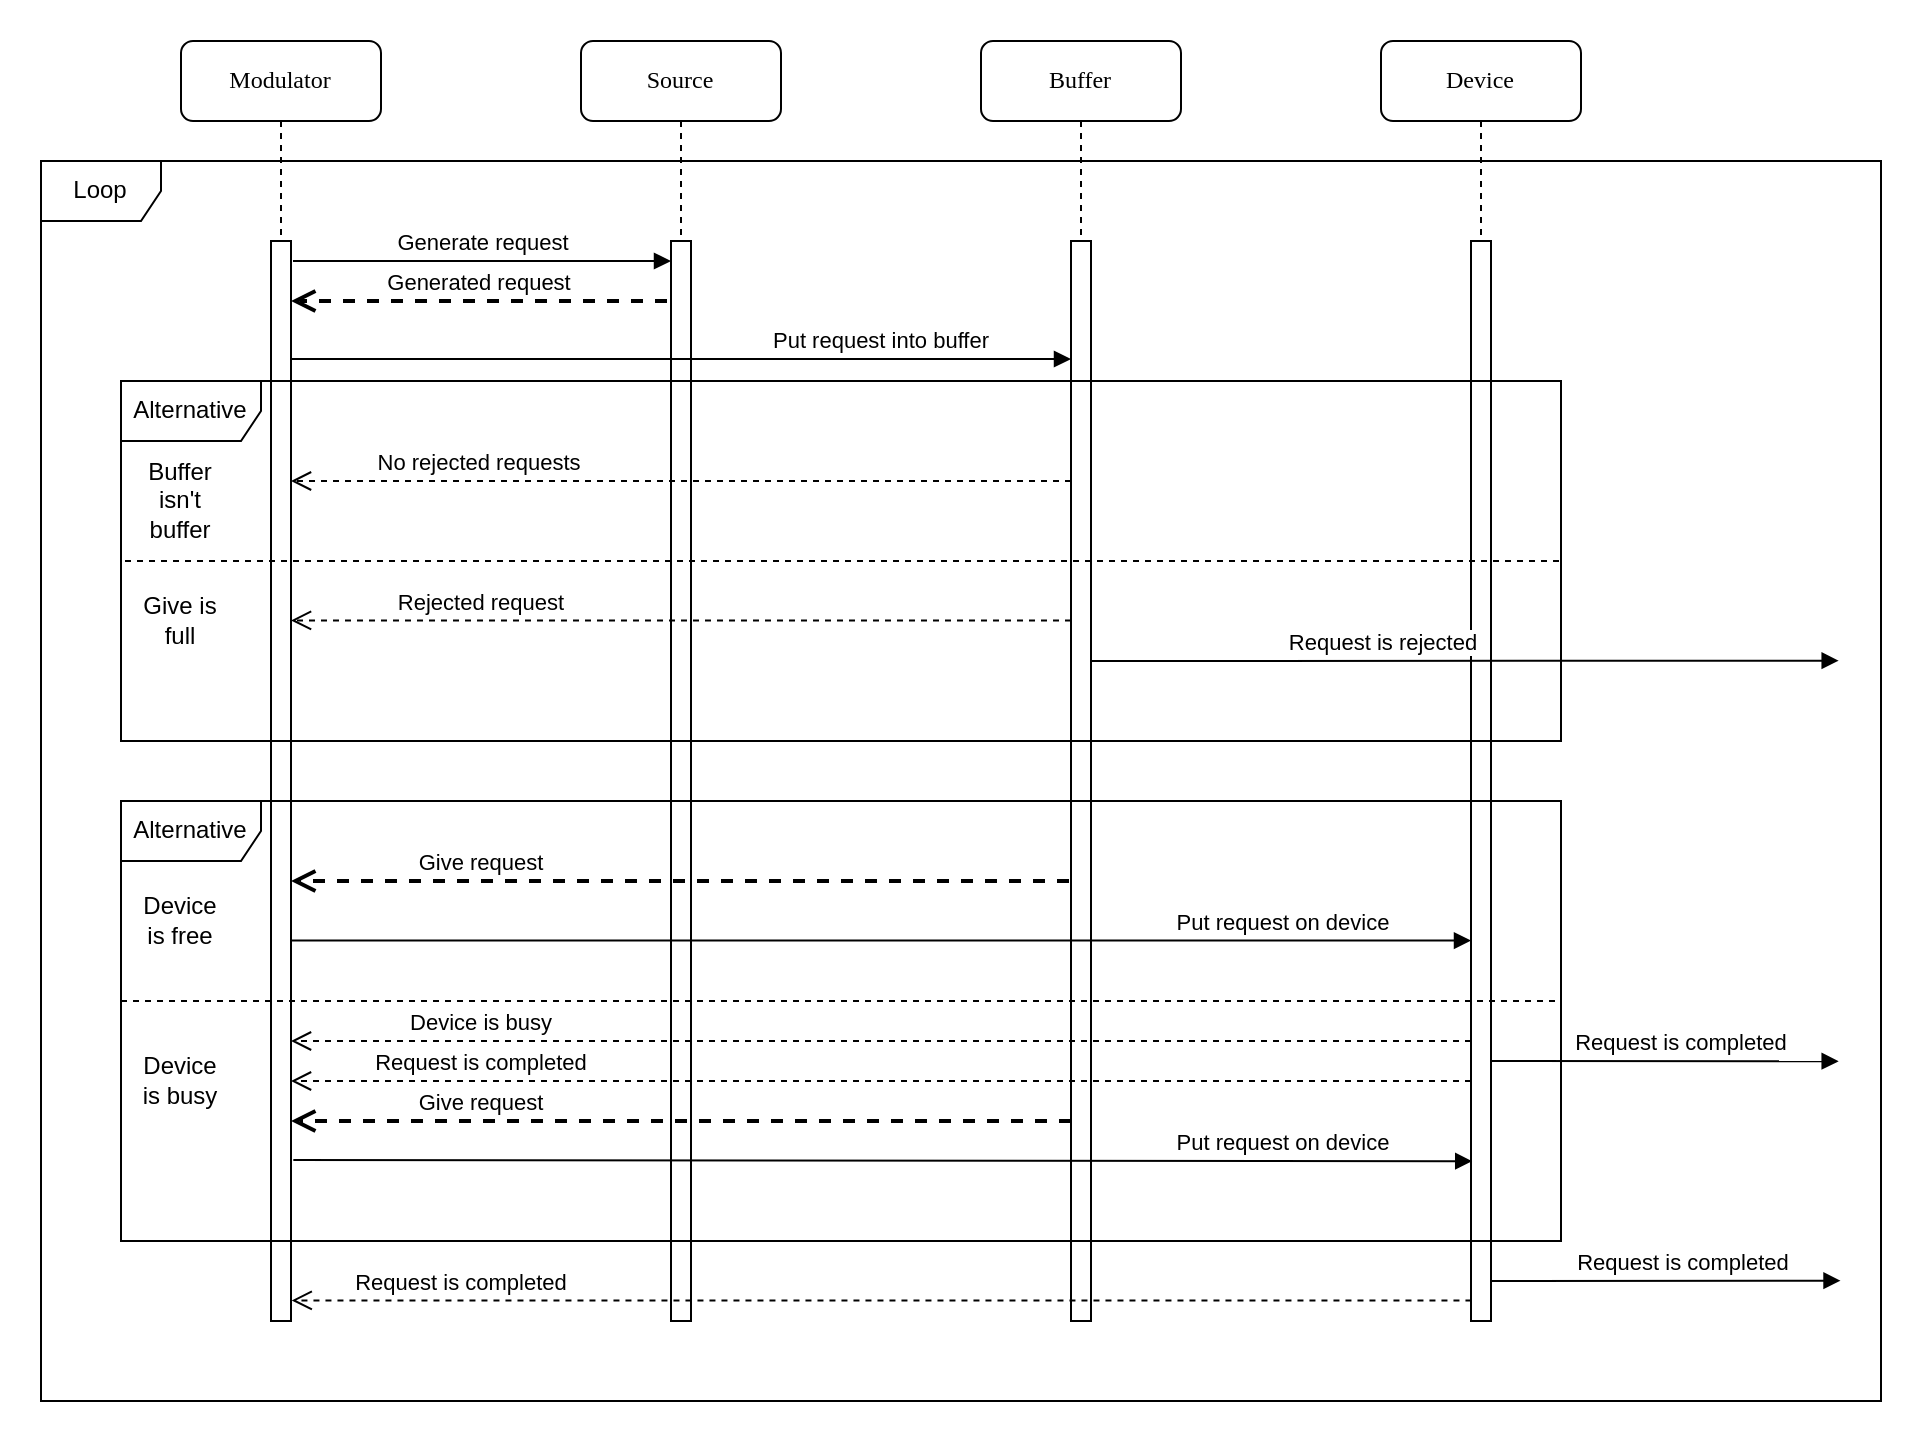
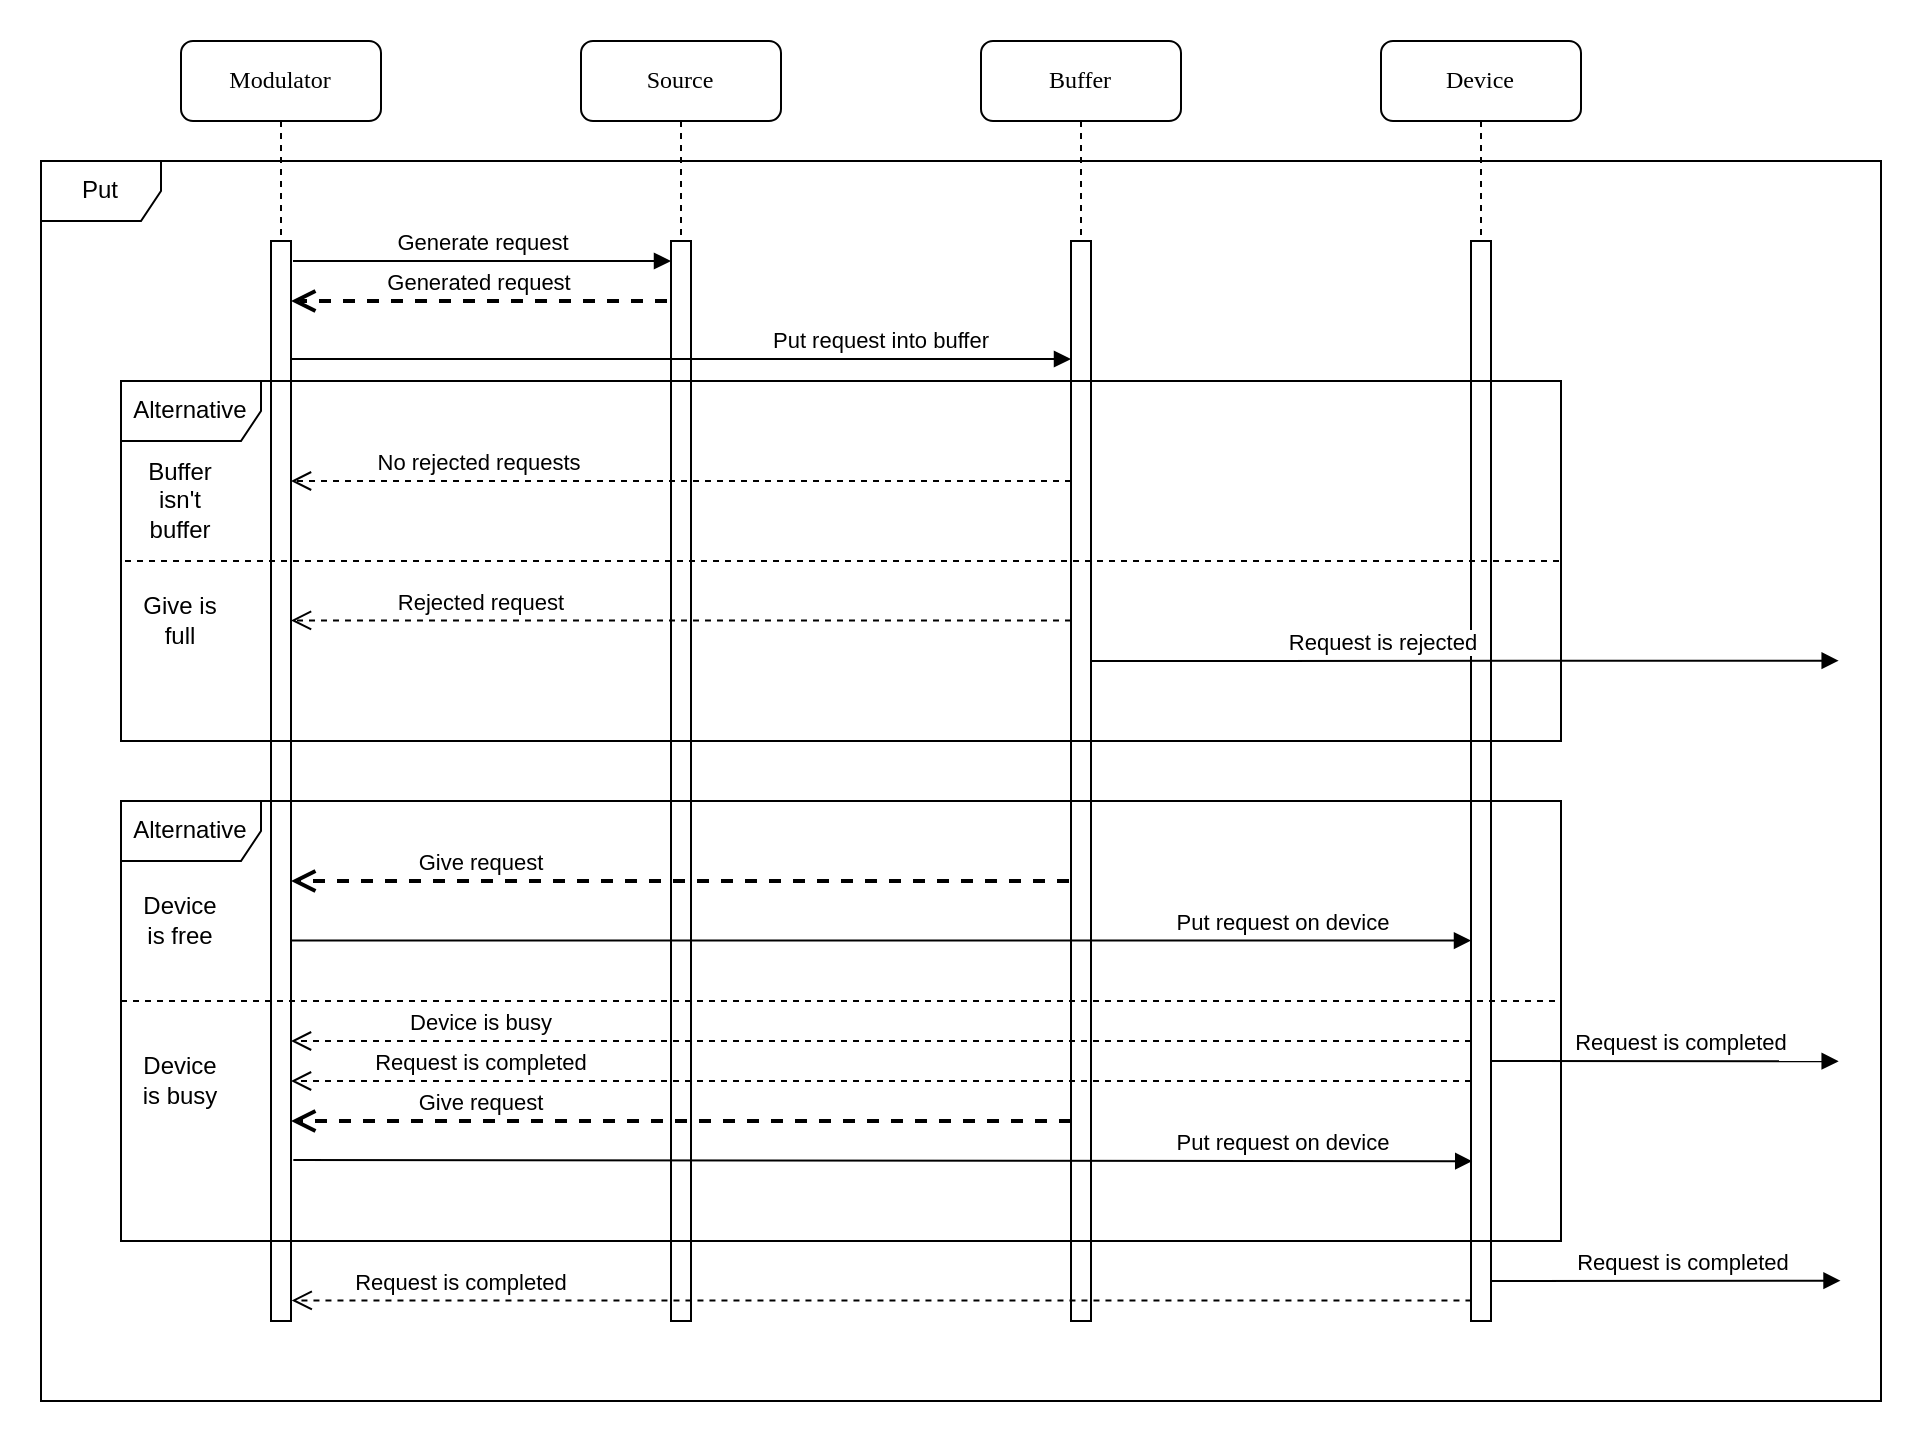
- <mxCell id="2" value="Loop" style="shape=umlFrame;whiteSpace=wrap;html=1;" vertex="1" parent="1"><mxGeometry x="20" y="80" width="920" height="620" as="geometry" /></mxCell>
+ <mxCell id="2" value="Put" style="shape=umlFrame;whiteSpace=wrap;html=1;" vertex="1" parent="1"><mxGeometry x="20" y="80" width="920" height="620" as="geometry" /></mxCell>
